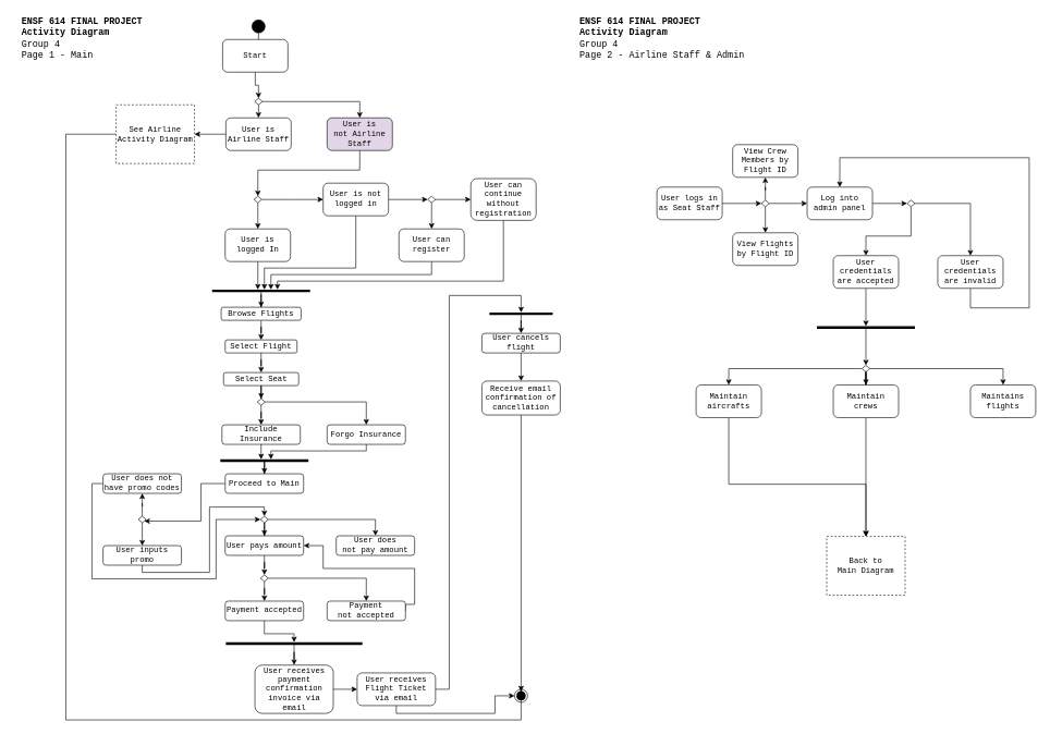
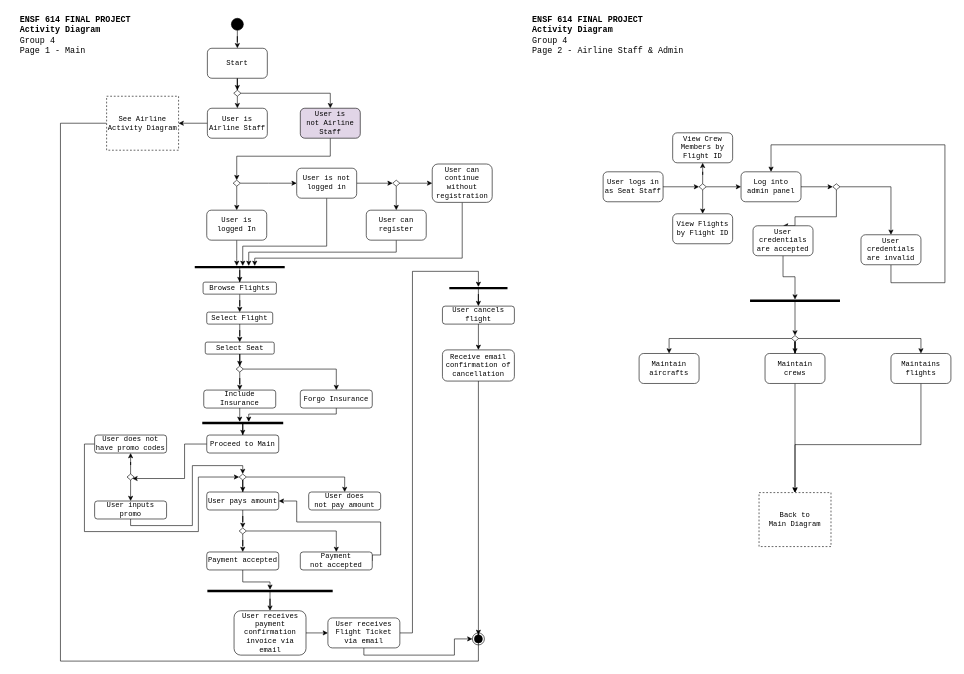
- <mxCell id="5" value="Start" style="rounded=1;whiteSpace=wrap;html=1;fontFamily=Courier New;" vertex="1" parent="1"><mxGeometry x="340" y="60" width="100" height="50" as="geometry" /></mxCell>
+ <mxCell id="5" value="Start" style="rounded=1;whiteSpace=wrap;html=1;fontFamily=Courier New;" vertex="1" parent="1"><mxGeometry x="345" y="80" width="100" height="50" as="geometry" /></mxCell>
- <mxCell id="89" value="User credentials are accepted" style="rounded=1;whiteSpace=wrap;html=1;fontFamily=Courier New;" vertex="1" parent="1"><mxGeometry x="1275" y="391" width="100" height="50" as="geometry" /></mxCell>
+ <mxCell id="89" value="User credentials are accepted" style="rounded=1;whiteSpace=wrap;html=1;fontFamily=Courier New;" vertex="1" parent="1"><mxGeometry x="1255" y="376" width="100" height="50" as="geometry" /></mxCell>
- <mxCell id="99" style="edgeStyle=orthogonalEdgeStyle;rounded=0;orthogonalLoop=1;jettySize=auto;html=1;entryX=0.5;entryY=0;entryDx=0;entryDy=0;fontFamily=Courier New;" edge="1" parent="1" source="100" target="115"><mxGeometry relative="1" as="geometry"><mxPoint x="1115" y="801" as="targetPoint" /><Array as="points"><mxPoint x="1115" y="741" /><mxPoint x="1325" y="741" /></Array></mxGeometry></mxCell>
+ <mxCell id="109" style="edgeStyle=orthogonalEdgeStyle;rounded=0;orthogonalLoop=1;jettySize=auto;html=1;entryX=0.5;entryY=0;entryDx=0;entryDy=0;fontFamily=Courier New;" edge="1" parent="1" source="110" target="115"><mxGeometry relative="1" as="geometry"><mxPoint x="1535" y="791" as="targetPoint" /><Array as="points"><mxPoint x="1535" y="741" /><mxPoint x="1325" y="741" /></Array></mxGeometry></mxCell>
